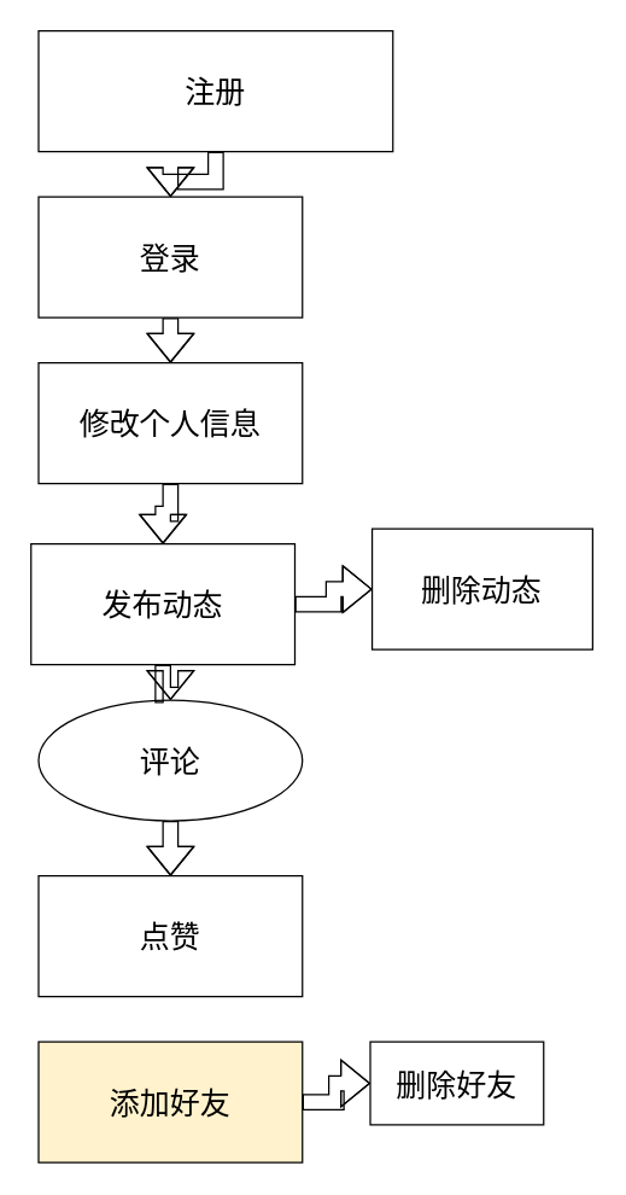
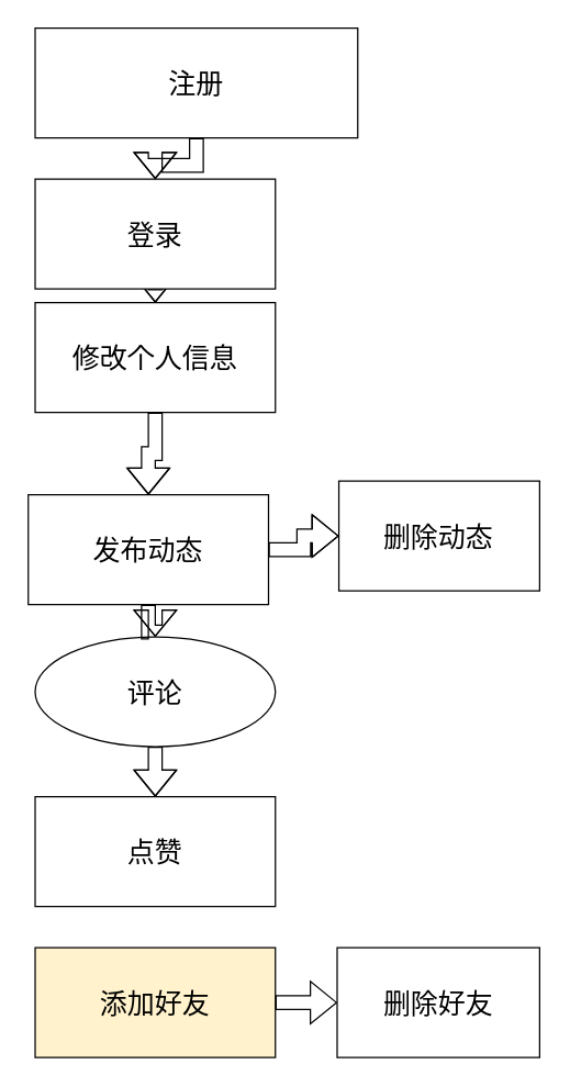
- <mxCell id="13" value="修改个人信息" style="rounded=0;whiteSpace=wrap;html=1;fontSize=20;" vertex="1" parent="1"><mxGeometry x="25" y="240" width="175" height="80" as="geometry" /></mxCell>
+ <mxCell id="13" value="修改个人信息" style="rounded=0;whiteSpace=wrap;html=1;fontSize=20;" vertex="1" parent="1"><mxGeometry x="25" y="220" width="175" height="80" as="geometry" /></mxCell>
- <mxCell id="14" value="删除好友" style="whiteSpace=wrap;html=1;fontSize=20;rounded=0;" vertex="1" parent="1"><mxGeometry x="245" y="690" width="115" height="55" as="geometry" /></mxCell>
+ <mxCell id="14" value="删除好友" style="whiteSpace=wrap;html=1;fontSize=20;rounded=0;" vertex="1" parent="1"><mxGeometry x="245" y="690" width="147.5" height="80" as="geometry" /></mxCell>
